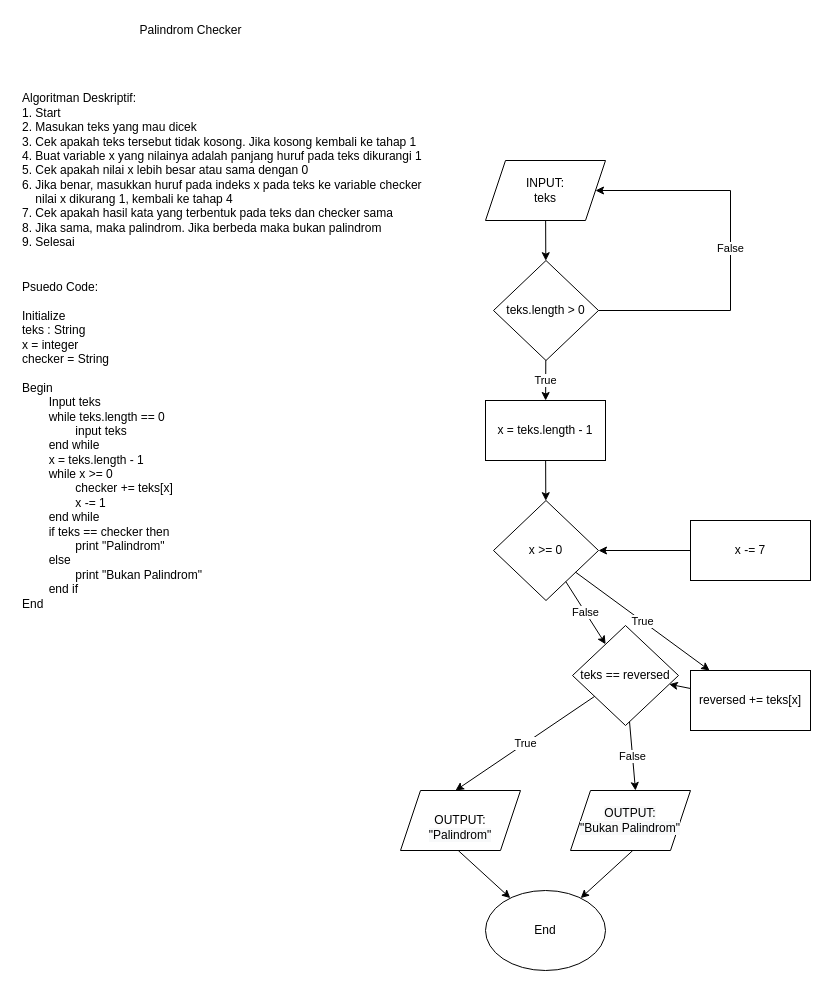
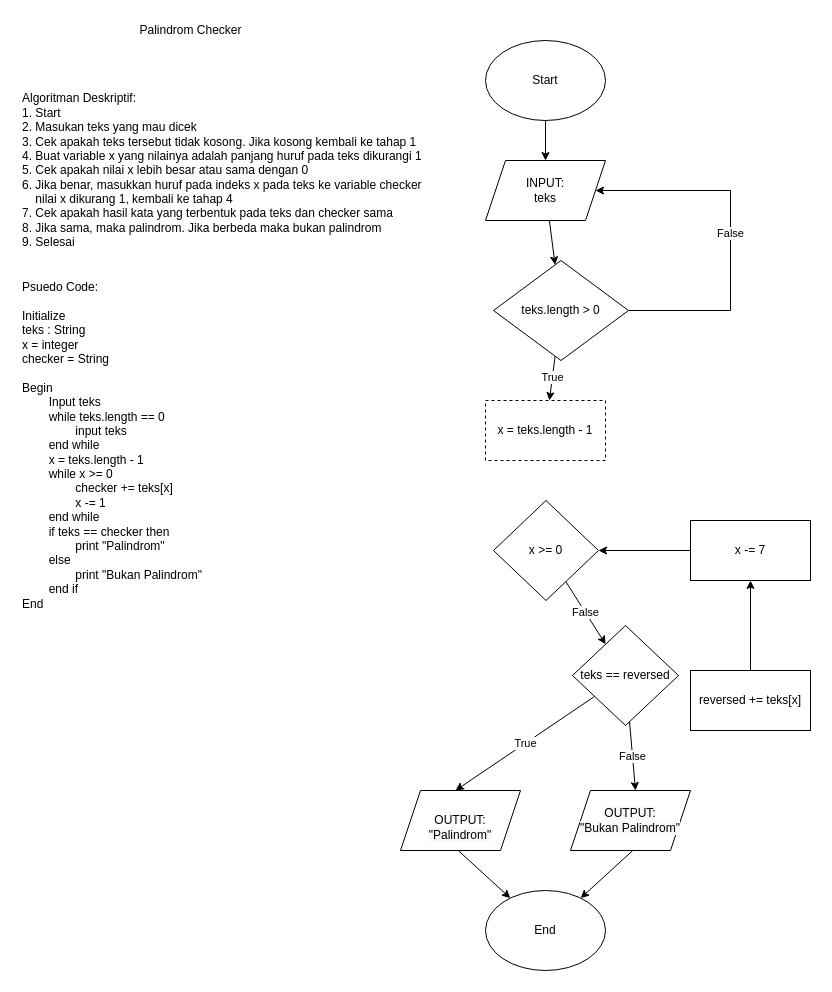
+ <mxCell id="3" value="Start" style="ellipse;whiteSpace=wrap;html=1;" parent="1" vertex="1"><mxGeometry x="485" y="40" width="120" height="80" as="geometry" /></mxCell>
+ <mxCell id="6" value="" style="endArrow=classic;html=1;rounded=0;" parent="1" source="3" target="4" edge="1"><mxGeometry width="50" height="50" relative="1" as="geometry"><mxPoint x="540" y="90" as="sourcePoint" /><mxPoint x="570" y="70" as="targetPoint" /></mxGeometry></mxCell>
- <mxCell id="5" value="teks.length &amp;gt; 0" style="rhombus;whiteSpace=wrap;html=1;" parent="1" vertex="1"><mxGeometry x="493" y="260" width="105" height="100" as="geometry" /></mxCell>
+ <mxCell id="5" value="teks.length &amp;gt; 0" style="rhombus;whiteSpace=wrap;html=1;" parent="1" vertex="1"><mxGeometry x="493" y="260" width="135" height="100" as="geometry" /></mxCell>
- <mxCell id="10" value="x = teks.length - 1" style="rounded=0;whiteSpace=wrap;html=1;" parent="1" vertex="1"><mxGeometry x="485" y="400" width="120" height="60" as="geometry" /></mxCell>
+ <mxCell id="10" value="x = teks.length - 1" style="rounded=0;whiteSpace=wrap;html=1;dashed=1;" parent="1" vertex="1"><mxGeometry x="485" y="400" width="120" height="60" as="geometry" /></mxCell>
- <mxCell id="12" value="" style="endArrow=classic;html=1;rounded=0;" parent="1" source="10" target="9" edge="1"><mxGeometry width="50" height="50" relative="1" as="geometry"><mxPoint x="520" y="420" as="sourcePoint" /><mxPoint x="570" y="370" as="targetPoint" /></mxGeometry></mxCell>
- <mxCell id="16" value="True" style="endArrow=classic;html=1;rounded=0;" parent="1" source="9" target="13" edge="1"><mxGeometry width="50" height="50" relative="1" as="geometry"><mxPoint x="520" y="620" as="sourcePoint" /><mxPoint x="570" y="570" as="targetPoint" /></mxGeometry></mxCell>
- <mxCell id="17" value="" style="endArrow=classic;html=1;rounded=0;" parent="1" source="13" target="20" edge="1"><mxGeometry width="50" height="50" relative="1" as="geometry"><mxPoint x="520" y="620" as="sourcePoint" /><mxPoint x="570" y="570" as="targetPoint" /></mxGeometry></mxCell>
+ <mxCell id="17" value="" style="endArrow=classic;html=1;rounded=0;" parent="1" source="13" target="15" edge="1"><mxGeometry width="50" height="50" relative="1" as="geometry"><mxPoint x="520" y="620" as="sourcePoint" /><mxPoint x="570" y="570" as="targetPoint" /></mxGeometry></mxCell>
